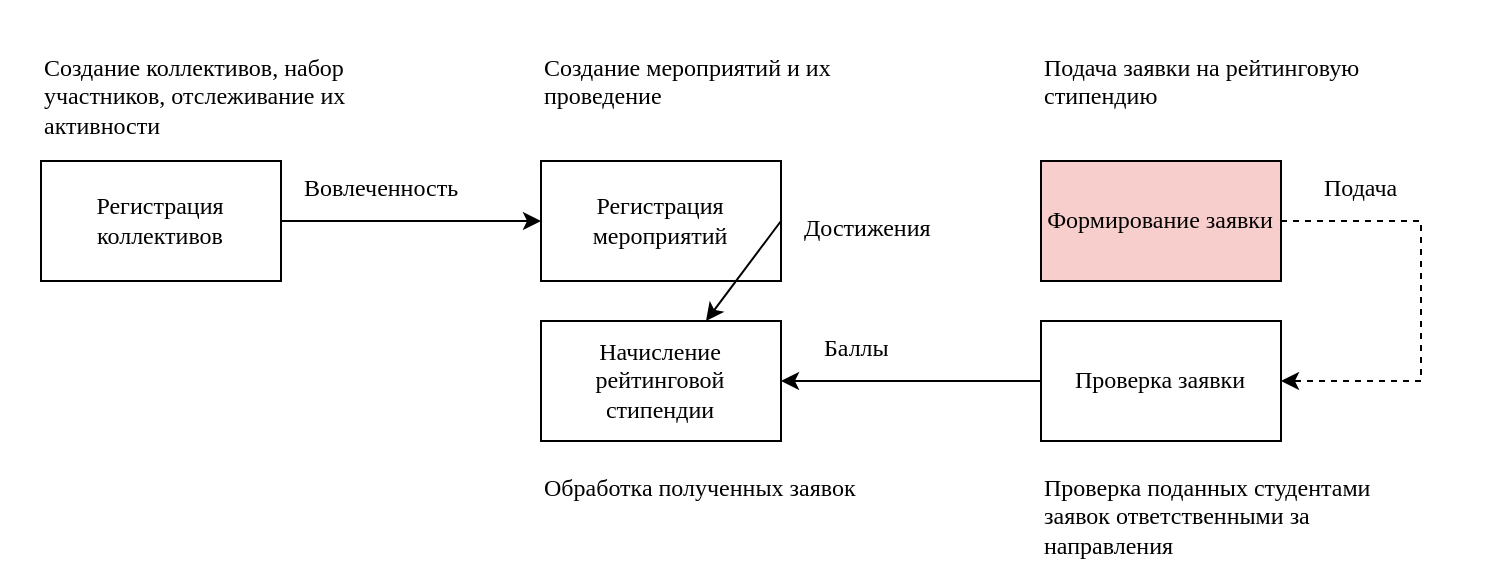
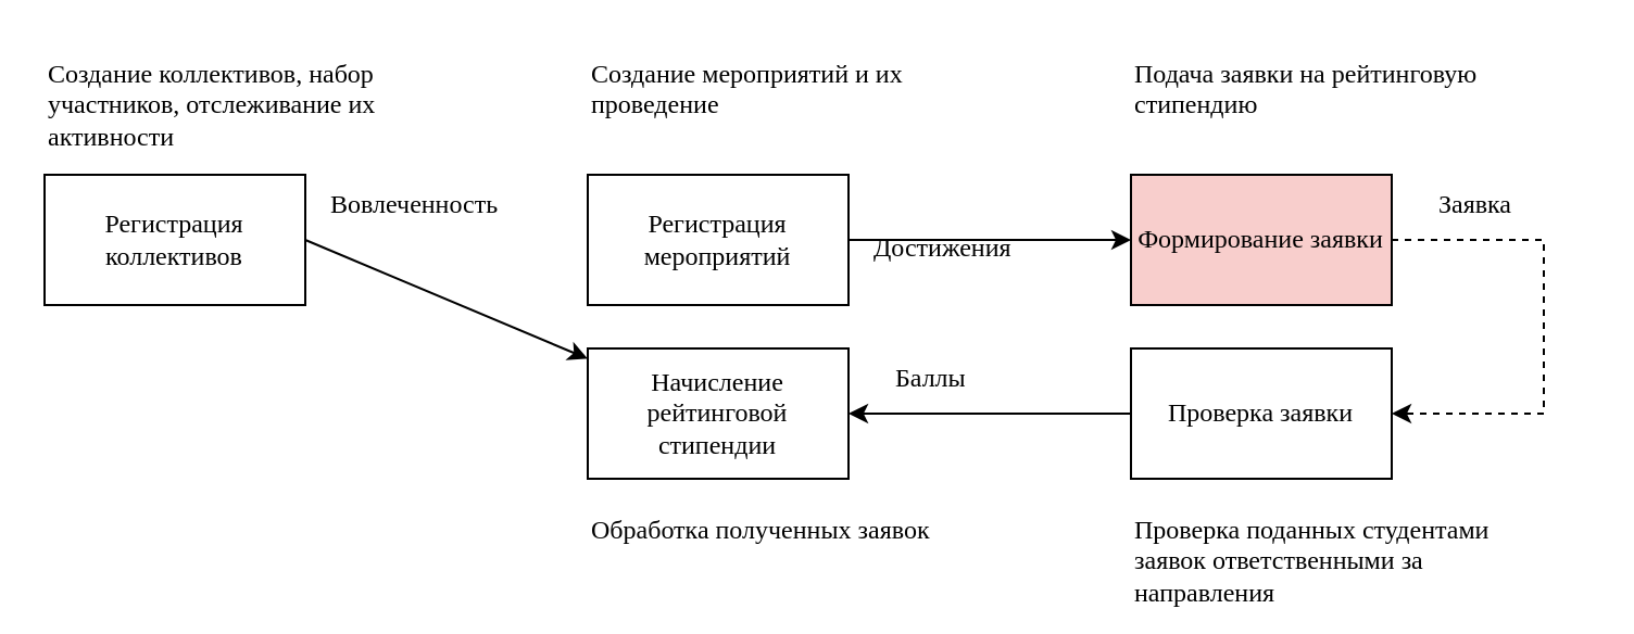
- <mxCell id="13" value="Подача" style="text;whiteSpace=wrap;html=1;fontFamily=Times New Roman;" vertex="1" parent="1"><mxGeometry x="660" y="80" width="70" height="40" as="geometry" /></mxCell>
+ <mxCell id="13" value="Заявка" style="text;whiteSpace=wrap;html=1;fontFamily=Times New Roman;" vertex="1" parent="1"><mxGeometry x="660" y="80" width="70" height="40" as="geometry" /></mxCell>
- <mxCell id="7" value="" style="endArrow=classic;html=1;rounded=0;exitX=1;exitY=0.5;exitDx=0;exitDy=0;fontFamily=Times New Roman;" edge="1" parent="1" source="2" target="3"><mxGeometry width="50" height="50" relative="1" as="geometry"><mxPoint x="140" y="230" as="sourcePoint" /><mxPoint x="190" y="180" as="targetPoint" /></mxGeometry></mxCell>
+ <mxCell id="7" value="" style="endArrow=classic;html=1;rounded=0;exitX=1;exitY=0.5;exitDx=0;exitDy=0;fontFamily=Times New Roman;" edge="1" parent="1" source="2" target="6"><mxGeometry width="50" height="50" relative="1" as="geometry"><mxPoint x="140" y="230" as="sourcePoint" /><mxPoint x="190" y="180" as="targetPoint" /></mxGeometry></mxCell>
- <mxCell id="8" value="" style="endArrow=classic;html=1;rounded=0;exitX=1;exitY=0.5;exitDx=0;exitDy=0;fontFamily=Times New Roman;" edge="1" parent="1" source="3" target="6"><mxGeometry width="50" height="50" relative="1" as="geometry"><mxPoint x="150" y="120" as="sourcePoint" /><mxPoint x="280" y="120" as="targetPoint" /></mxGeometry></mxCell>
+ <mxCell id="8" value="" style="endArrow=classic;html=1;rounded=0;exitX=1;exitY=0.5;exitDx=0;exitDy=0;entryX=0;entryY=0.5;entryDx=0;entryDy=0;fontFamily=Times New Roman;" edge="1" parent="1" source="3" target="4"><mxGeometry width="50" height="50" relative="1" as="geometry"><mxPoint x="150" y="120" as="sourcePoint" /><mxPoint x="280" y="120" as="targetPoint" /></mxGeometry></mxCell>
